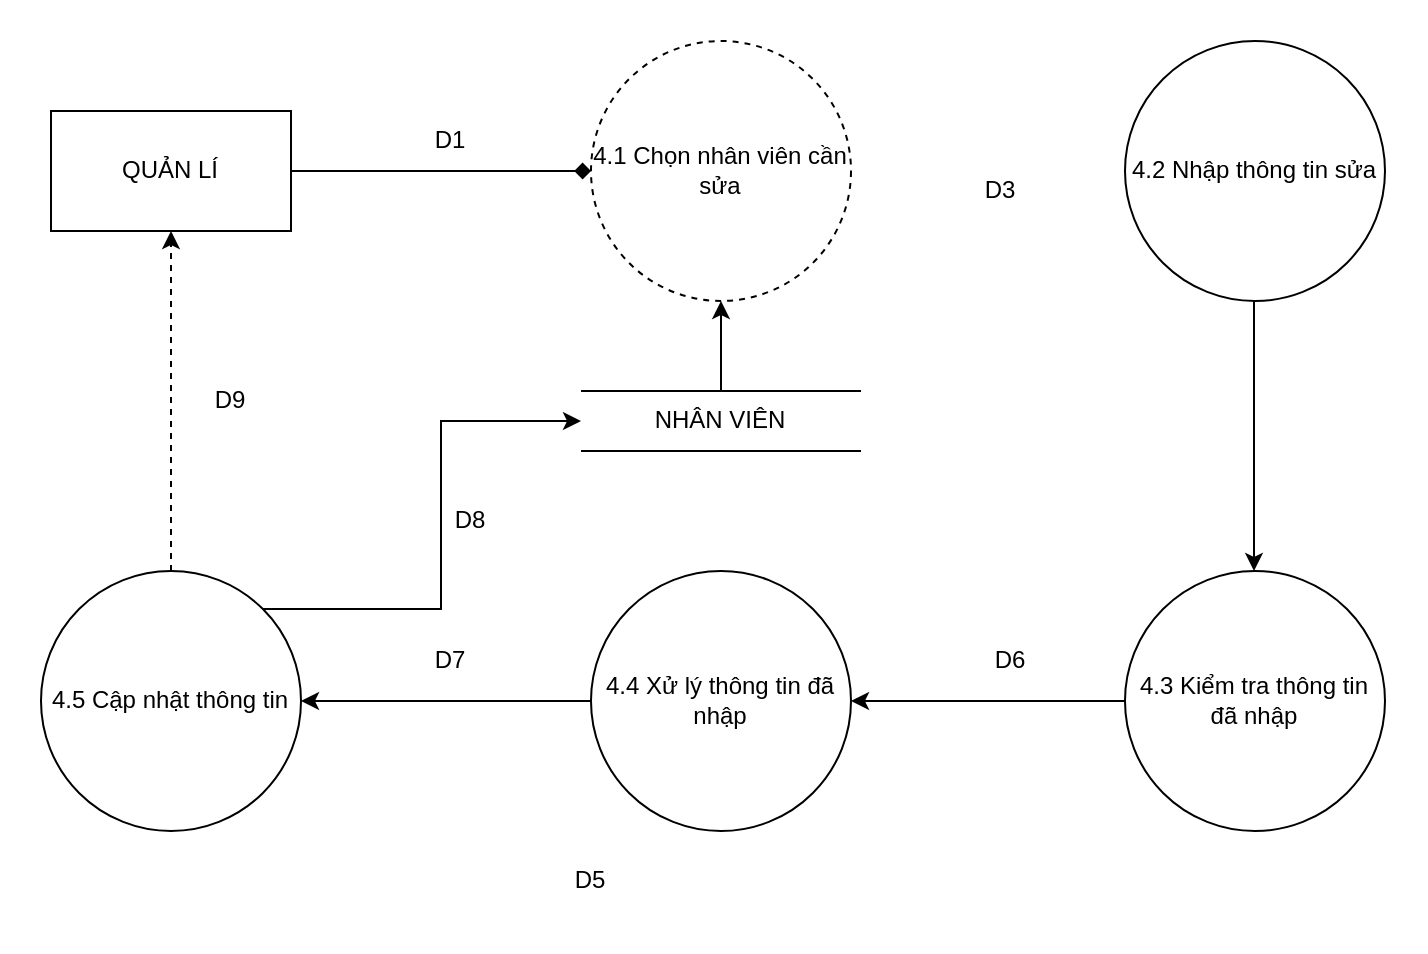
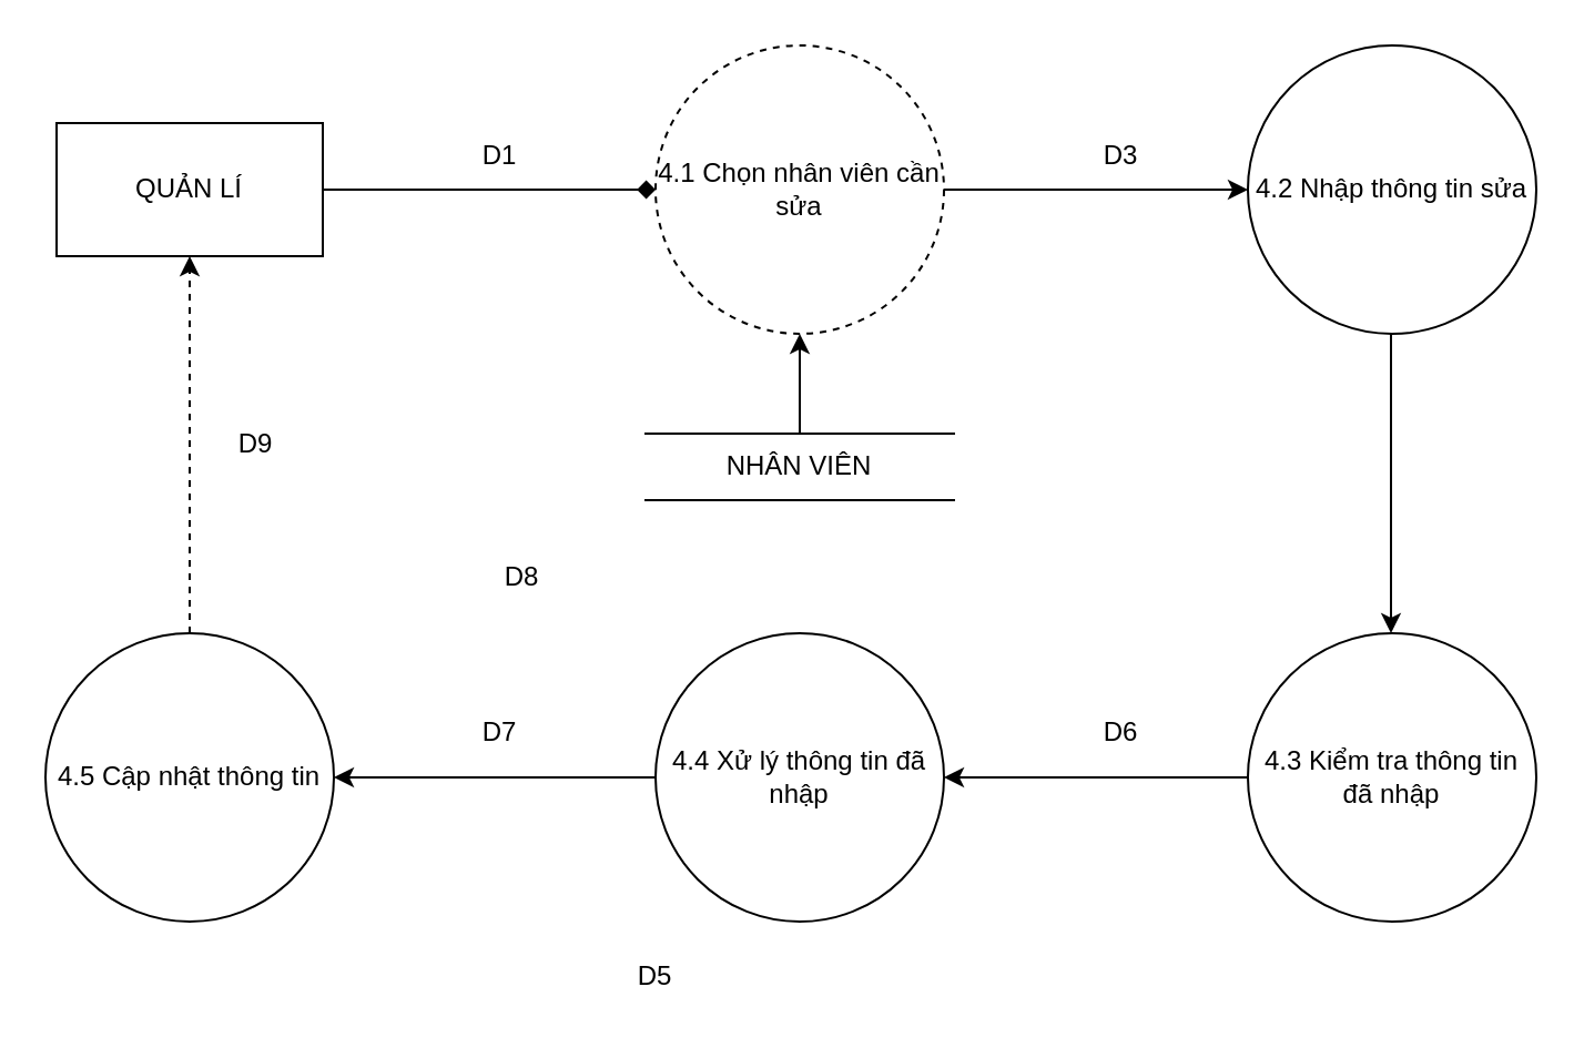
+ <mxCell id="4" style="edgeStyle=orthogonalEdgeStyle;rounded=0;orthogonalLoop=1;jettySize=auto;html=1;entryX=0;entryY=0.5;entryDx=0;entryDy=0;" edge="1" parent="1" source="5" target="14"><mxGeometry relative="1" as="geometry" /></mxCell>
- <mxCell id="20" value="D3" style="text;html=1;strokeColor=none;fillColor=none;align=center;verticalAlign=middle;whiteSpace=wrap;rounded=0;" vertex="1" parent="1"><mxGeometry x="470" y="80" width="60" height="30" as="geometry" /></mxCell>
+ <mxCell id="20" value="D3" style="text;html=1;strokeColor=none;fillColor=none;align=center;verticalAlign=middle;whiteSpace=wrap;rounded=0;" vertex="1" parent="1"><mxGeometry x="475" y="55" width="60" height="30" as="geometry" /></mxCell>
- <mxCell id="18" style="edgeStyle=orthogonalEdgeStyle;rounded=0;orthogonalLoop=1;jettySize=auto;html=1;exitX=1;exitY=0;exitDx=0;exitDy=0;entryX=0;entryY=0.5;entryDx=0;entryDy=0;" edge="1" parent="1" source="19" target="11"><mxGeometry relative="1" as="geometry" /></mxCell>
